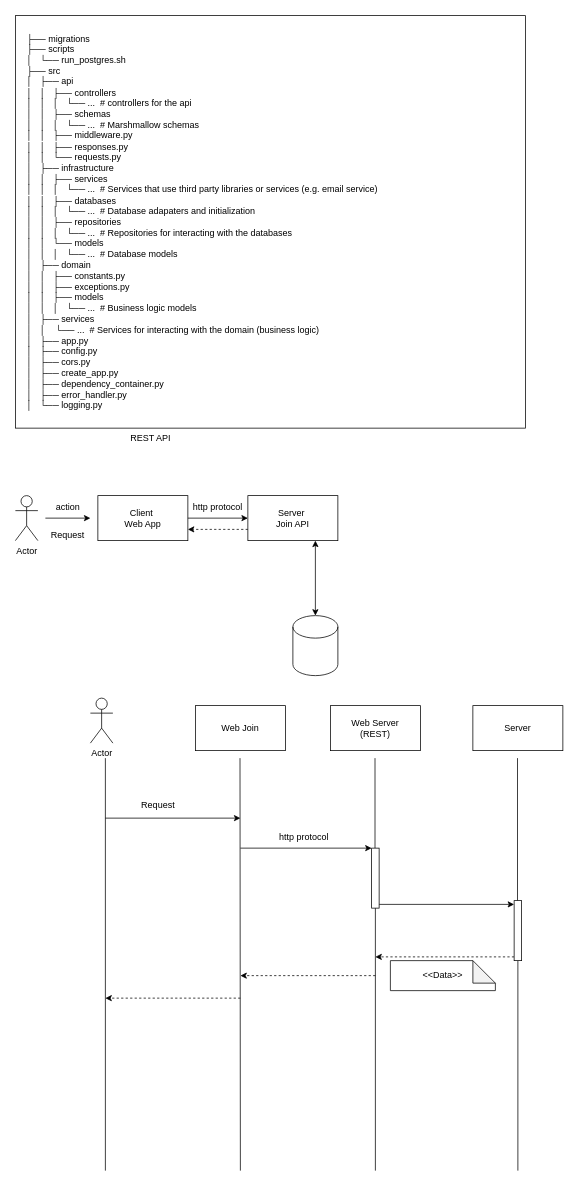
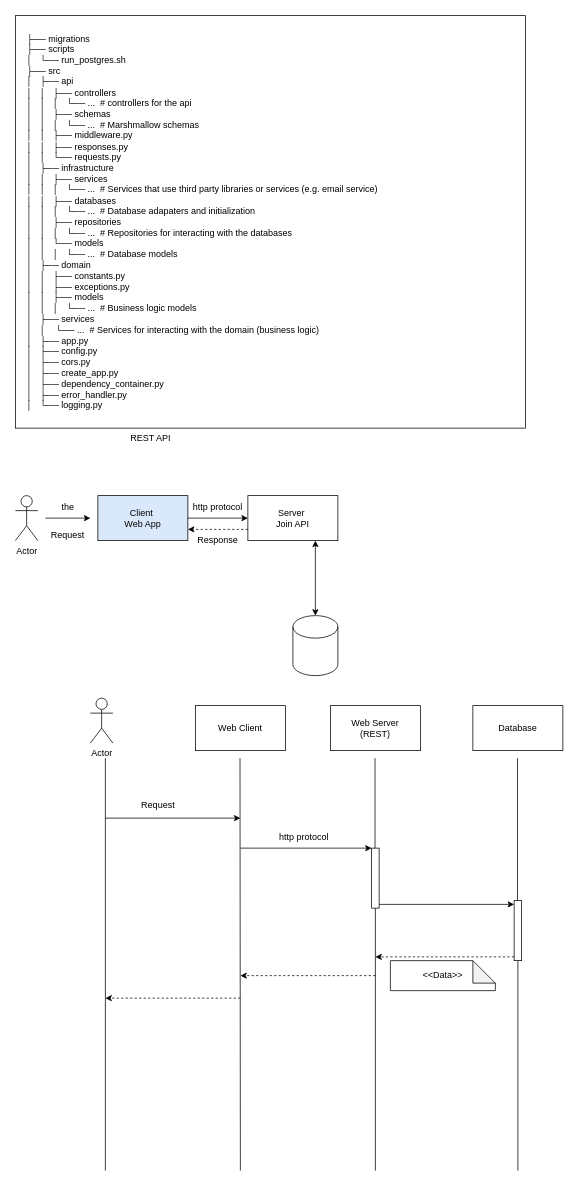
- <mxCell id="4" value="action" style="text;html=1;align=center;verticalAlign=middle;resizable=0;points=[];autosize=1;strokeColor=none;fillColor=none;" vertex="1" parent="1"><mxGeometry x="60" y="661" width="60" height="30" as="geometry" /></mxCell>
+ <mxCell id="4" value="the" style="text;html=1;align=center;verticalAlign=middle;resizable=0;points=[];autosize=1;strokeColor=none;fillColor=none;" vertex="1" parent="1"><mxGeometry x="60" y="661" width="60" height="30" as="geometry" /></mxCell>
- <mxCell id="6" value="Client&amp;nbsp;&lt;div&gt;Web App&lt;/div&gt;" style="rounded=0;whiteSpace=wrap;html=1;" vertex="1" parent="1"><mxGeometry x="130" y="660" width="120" height="60" as="geometry" /></mxCell>
+ <mxCell id="6" value="Client&amp;nbsp;&lt;div&gt;Web App&lt;/div&gt;" style="rounded=0;whiteSpace=wrap;html=1;fillColor=#dae8fc;" vertex="1" parent="1"><mxGeometry x="130" y="660" width="120" height="60" as="geometry" /></mxCell>
+ <mxCell id="12" value="Response" style="text;html=1;align=center;verticalAlign=middle;whiteSpace=wrap;rounded=0;" vertex="1" parent="1"><mxGeometry x="260" y="705" width="60" height="30" as="geometry" /></mxCell>
- <mxCell id="15" value="Web Join" style="rounded=0;whiteSpace=wrap;html=1;" vertex="1" parent="1"><mxGeometry x="260" y="940" width="120" height="60" as="geometry" /></mxCell>
+ <mxCell id="15" value="Web Client" style="rounded=0;whiteSpace=wrap;html=1;" vertex="1" parent="1"><mxGeometry x="260" y="940" width="120" height="60" as="geometry" /></mxCell>
- <mxCell id="21" value="Server" style="rounded=0;whiteSpace=wrap;html=1;" vertex="1" parent="1"><mxGeometry x="630" y="940" width="120" height="60" as="geometry" /></mxCell>
+ <mxCell id="21" value="Database" style="rounded=0;whiteSpace=wrap;html=1;" vertex="1" parent="1"><mxGeometry x="630" y="940" width="120" height="60" as="geometry" /></mxCell>
